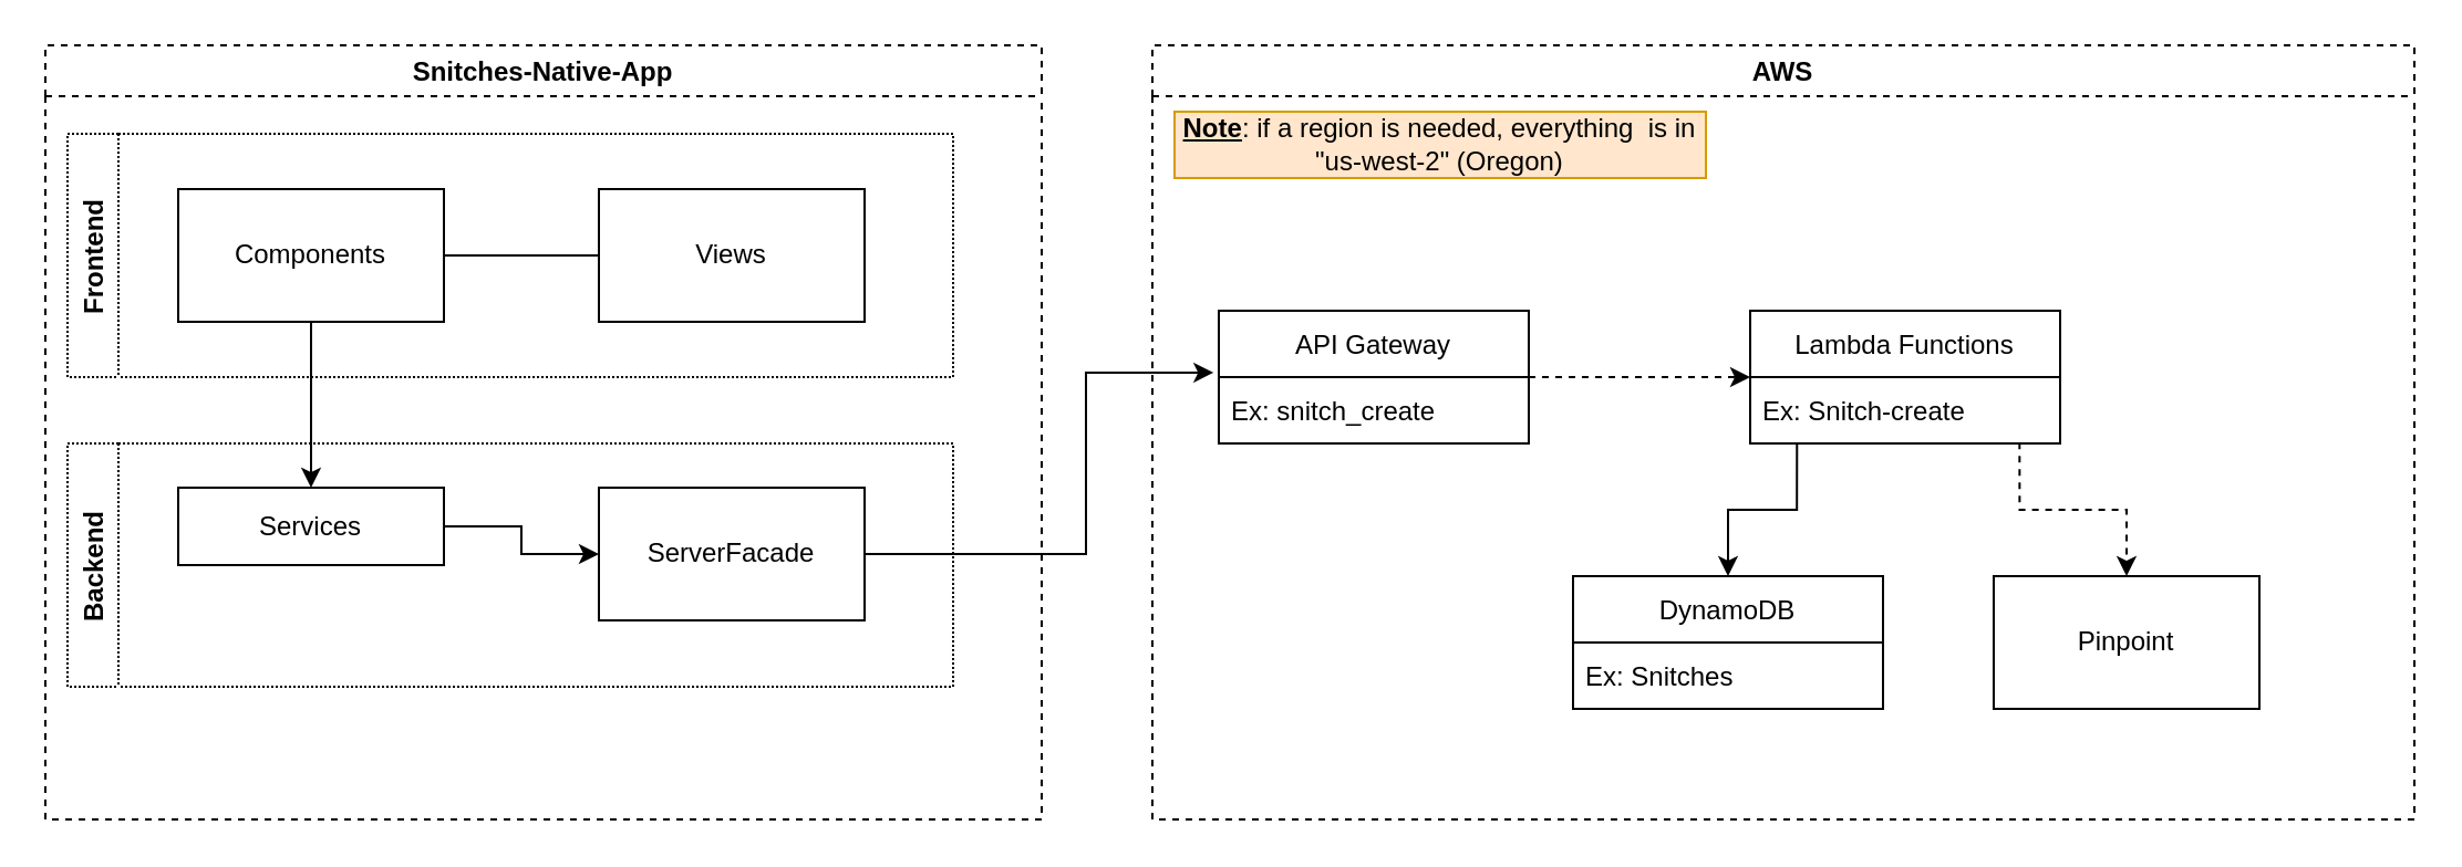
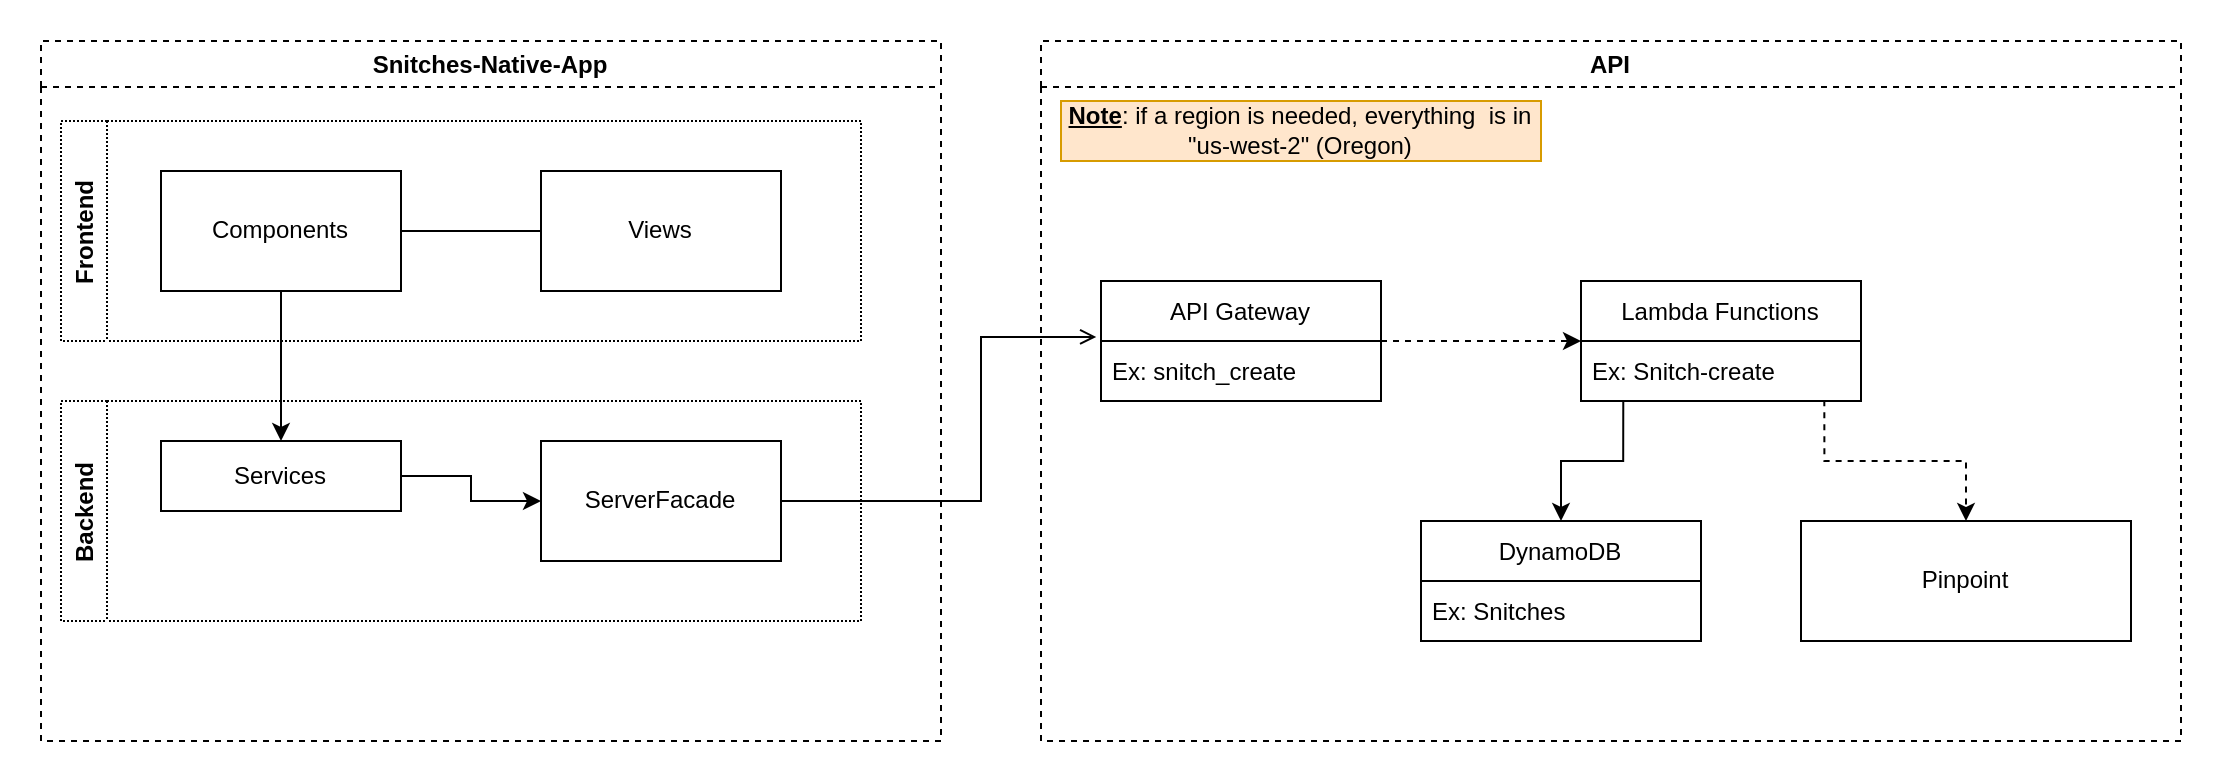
- <mxCell id="12" value="AWS" style="swimlane;dashed=1;" vertex="1" parent="1"><mxGeometry x="520" y="20" width="570" height="350" as="geometry" /></mxCell>
+ <mxCell id="12" value="API" style="swimlane;dashed=1;" vertex="1" parent="1"><mxGeometry x="520" y="20" width="570" height="350" as="geometry" /></mxCell>
- <mxCell id="24" style="edgeStyle=orthogonalEdgeStyle;rounded=0;orthogonalLoop=1;jettySize=auto;html=1;entryX=-0.017;entryY=-0.067;entryDx=0;entryDy=0;entryPerimeter=0;exitX=1;exitY=0.5;exitDx=0;exitDy=0;" edge="1" parent="1" source="10" target="21"><mxGeometry relative="1" as="geometry"><Array as="points"><mxPoint x="490" y="250" /><mxPoint x="490" y="168" /></Array></mxGeometry></mxCell>
+ <mxCell id="24" style="edgeStyle=orthogonalEdgeStyle;rounded=0;orthogonalLoop=1;jettySize=auto;html=1;entryX=-0.017;entryY=-0.067;entryDx=0;entryDy=0;entryPerimeter=0;exitX=1;exitY=0.5;exitDx=0;exitDy=0;endArrow=open;" edge="1" parent="1" source="10" target="21"><mxGeometry relative="1" as="geometry"><Array as="points"><mxPoint x="490" y="250" /><mxPoint x="490" y="168" /></Array></mxGeometry></mxCell>
- <mxCell id="23" value="Pinpoint" style="rounded=0;whiteSpace=wrap;html=1;" vertex="1" parent="12"><mxGeometry x="380" y="240" width="120" height="60" as="geometry" /></mxCell>
+ <mxCell id="23" value="Pinpoint" style="rounded=0;whiteSpace=wrap;html=1;" vertex="1" parent="12"><mxGeometry x="380" y="240" width="165" height="60" as="geometry" /></mxCell>
